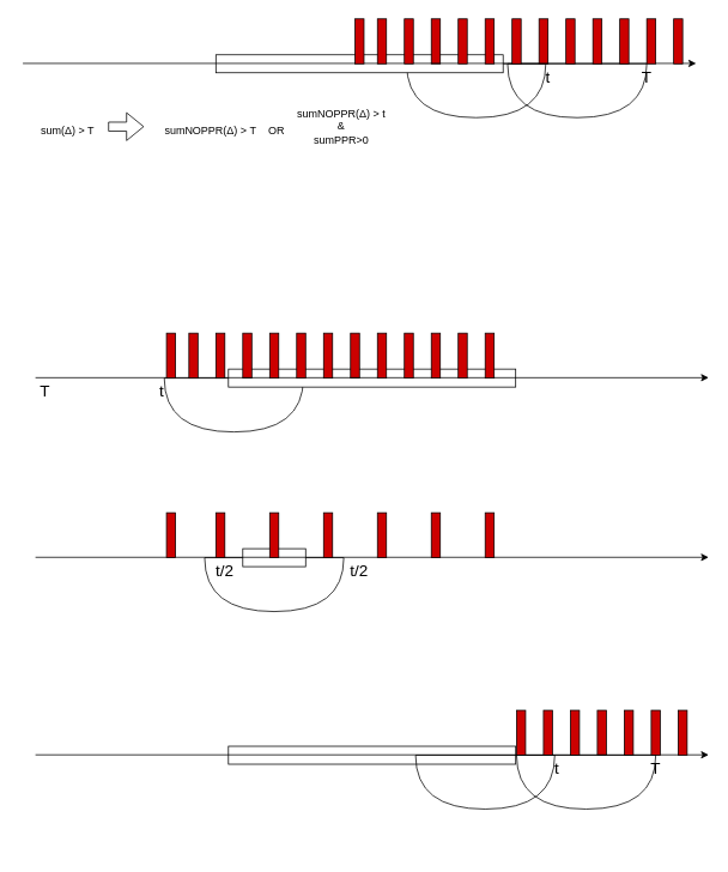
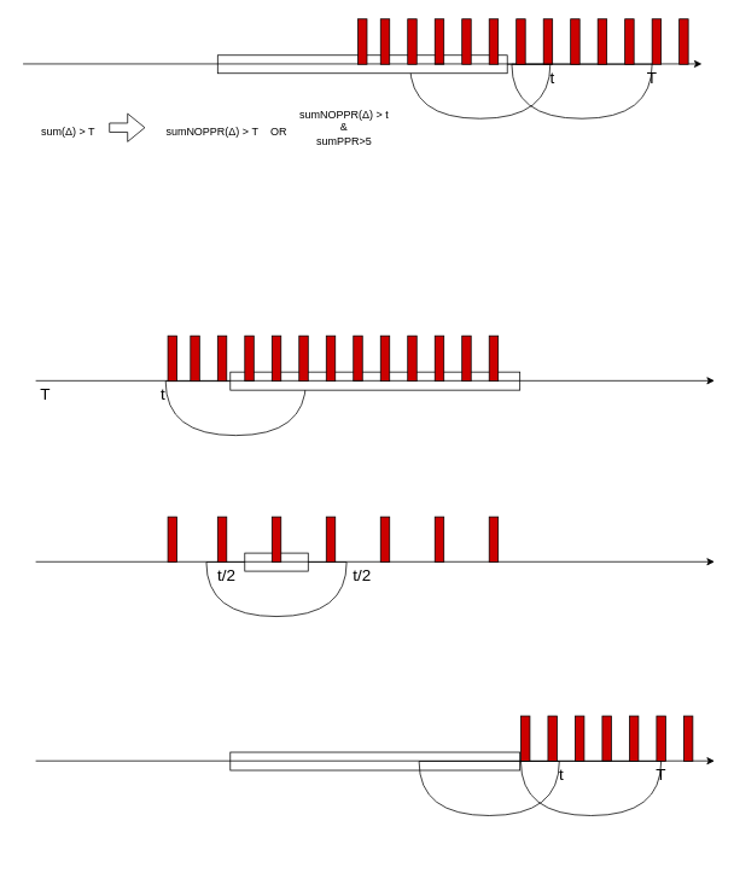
- <mxCell id="23" value="sumNOPPR(Δ) &amp;gt; t&lt;br&gt;&amp;amp;&lt;br&gt;sumPPR&amp;gt;0" style="text;html=1;strokeColor=none;fillColor=none;align=center;verticalAlign=middle;whiteSpace=wrap;rounded=0;" vertex="1" parent="1"><mxGeometry x="300" y="125" width="160" height="30" as="geometry" /></mxCell>
+ <mxCell id="23" value="sumNOPPR(Δ) &amp;gt; t&lt;br&gt;&amp;amp;&lt;br&gt;sumPPR&amp;gt;5" style="text;html=1;strokeColor=none;fillColor=none;align=center;verticalAlign=middle;whiteSpace=wrap;rounded=0;" vertex="1" parent="1"><mxGeometry x="300" y="125" width="160" height="30" as="geometry" /></mxCell>
